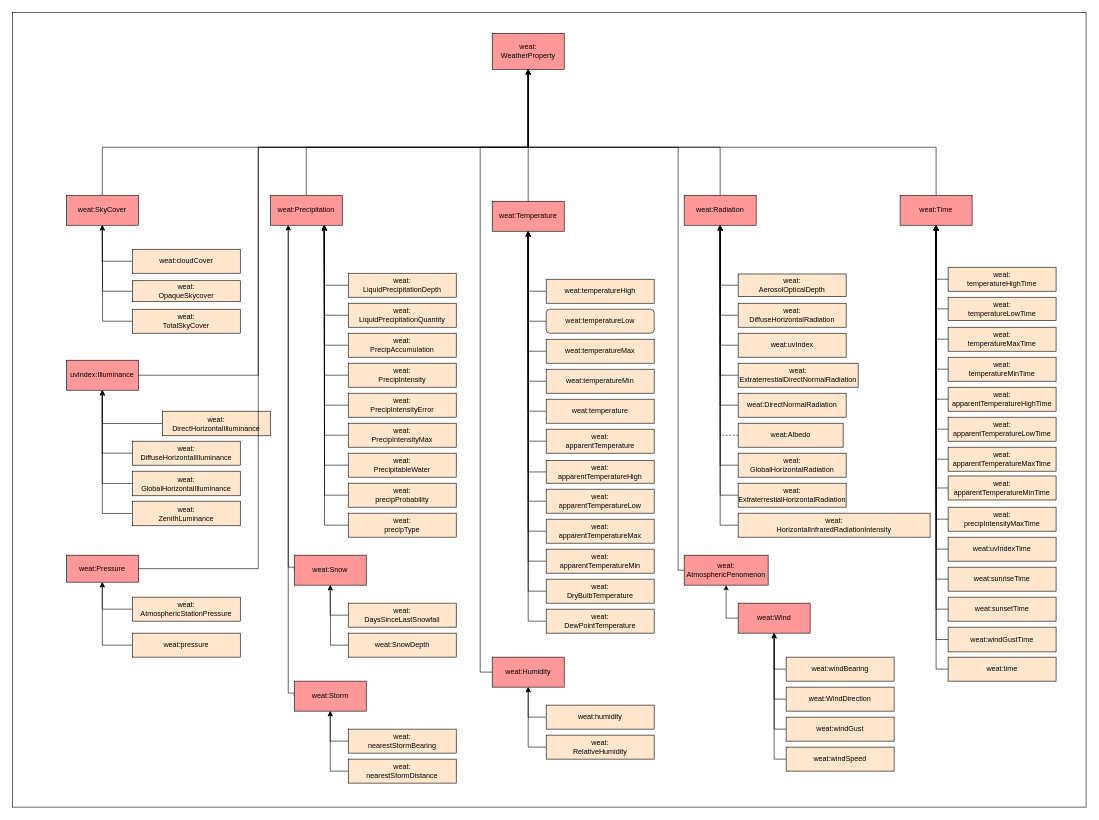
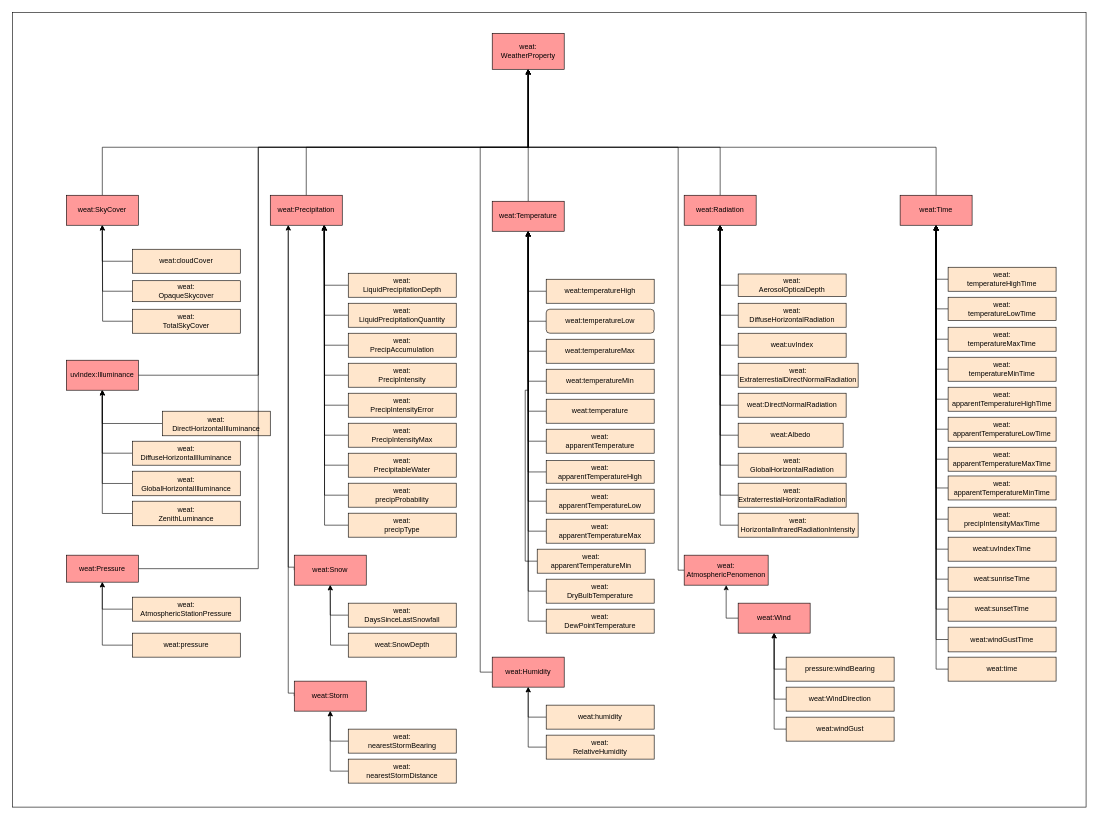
- <mxCell id="74" style="edgeStyle=orthogonalEdgeStyle;rounded=0;orthogonalLoop=1;jettySize=auto;html=1;exitX=0;exitY=0.5;exitDx=0;exitDy=0;dashed=1;" parent="1" source="75" target="71" edge="1"><mxGeometry relative="1" as="geometry" /></mxCell>
+ <mxCell id="74" style="edgeStyle=orthogonalEdgeStyle;rounded=0;orthogonalLoop=1;jettySize=auto;html=1;exitX=0;exitY=0.5;exitDx=0;exitDy=0;" parent="1" source="75" target="71" edge="1"><mxGeometry relative="1" as="geometry" /></mxCell>
- <mxCell id="87" value="weat:&lt;br&gt;HorizontalInfraredRadiationIntensity" style="rounded=0;whiteSpace=wrap;html=1;fillColor=#FFE6CC;" parent="1" vertex="1"><mxGeometry x="1230" y="855" width="320" height="40" as="geometry" /></mxCell>
+ <mxCell id="87" value="weat:&lt;br&gt;HorizontalInfraredRadiationIntensity" style="rounded=0;whiteSpace=wrap;html=1;fillColor=#FFE6CC;" parent="1" vertex="1"><mxGeometry x="1230" y="855" width="200" height="40" as="geometry" /></mxCell>
- <mxCell id="53" value="weat:&lt;br&gt;apparentTemperatureMin" style="rounded=0;whiteSpace=wrap;html=1;fillColor=#FFE6CC;" parent="1" vertex="1"><mxGeometry x="910" y="915" width="180" height="40" as="geometry" /></mxCell>
+ <mxCell id="53" value="weat:&lt;br&gt;apparentTemperatureMin" style="rounded=0;whiteSpace=wrap;html=1;fillColor=#FFE6CC;" parent="1" vertex="1"><mxGeometry x="895" y="915" width="180" height="40" as="geometry" /></mxCell>
- <mxCell id="151" value="weat:windBearing" style="rounded=0;whiteSpace=wrap;html=1;fillColor=#FFE6CC;" parent="1" vertex="1"><mxGeometry x="1310" y="1095" width="180" height="40" as="geometry" /></mxCell>
+ <mxCell id="151" value="pressure:windBearing" style="rounded=0;whiteSpace=wrap;html=1;fillColor=#FFE6CC;" parent="1" vertex="1"><mxGeometry x="1310" y="1095" width="180" height="40" as="geometry" /></mxCell>
- <mxCell id="144" style="edgeStyle=orthogonalEdgeStyle;rounded=0;orthogonalLoop=1;jettySize=auto;html=1;exitX=0;exitY=0.5;exitDx=0;exitDy=0;" parent="1" source="145" target="143" edge="1"><mxGeometry relative="1" as="geometry" /></mxCell>
- <mxCell id="145" value="weat:windSpeed" style="rounded=0;whiteSpace=wrap;html=1;fillColor=#FFE6CC;" parent="1" vertex="1"><mxGeometry x="1310" y="1245" width="180" height="40" as="geometry" /></mxCell>
